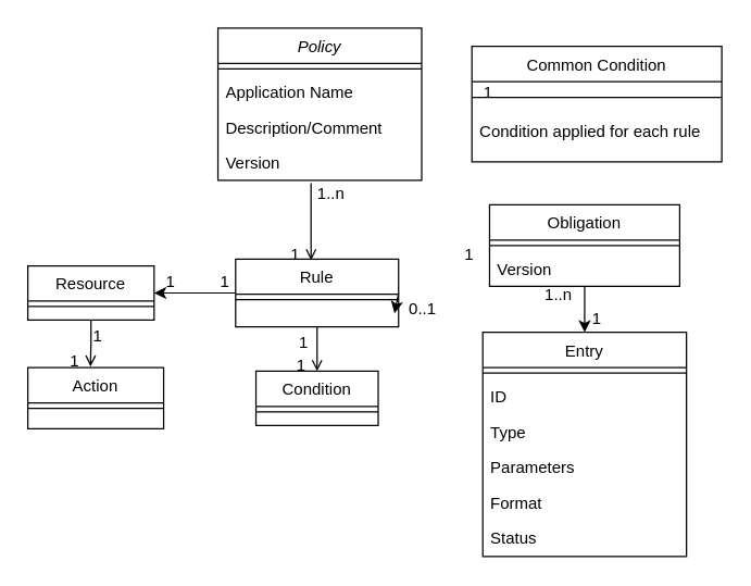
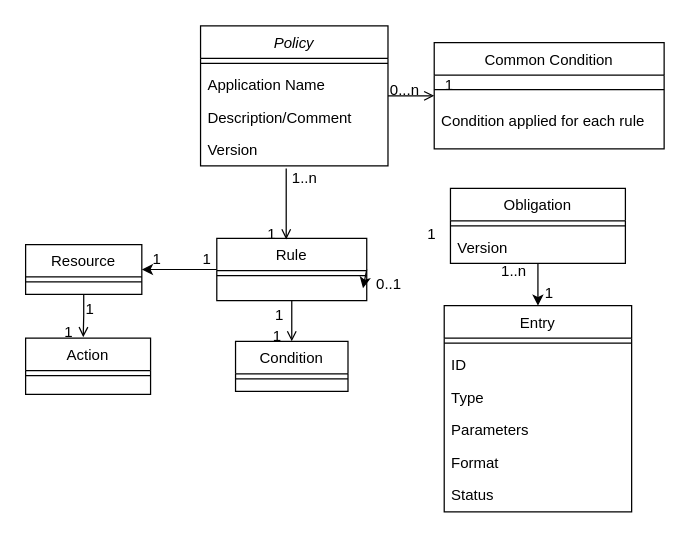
+ <mxCell id="10" value="" style="endArrow=open;shadow=0;strokeWidth=1;rounded=0;endFill=1;edgeStyle=elbowEdgeStyle;elbow=vertical;" parent="1" source="2" target="7" edge="1"><mxGeometry x="0.5" y="41" relative="1" as="geometry"><mxPoint x="330" y="82" as="sourcePoint" /><mxPoint x="490" y="82" as="targetPoint" /><mxPoint x="-40" y="32" as="offset" /></mxGeometry></mxCell>
+ <mxCell id="11" value="0...n" style="resizable=0;align=left;verticalAlign=bottom;labelBackgroundColor=none;fontSize=12;" parent="10" connectable="0" vertex="1"><mxGeometry x="-1" relative="1" as="geometry"><mxPoint y="4" as="offset" /></mxGeometry></mxCell>
